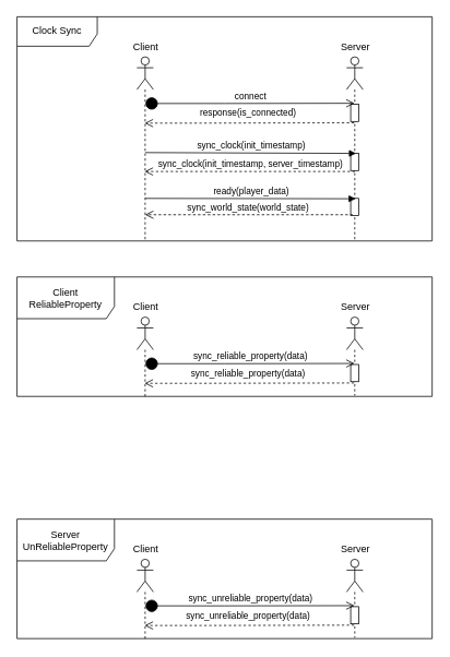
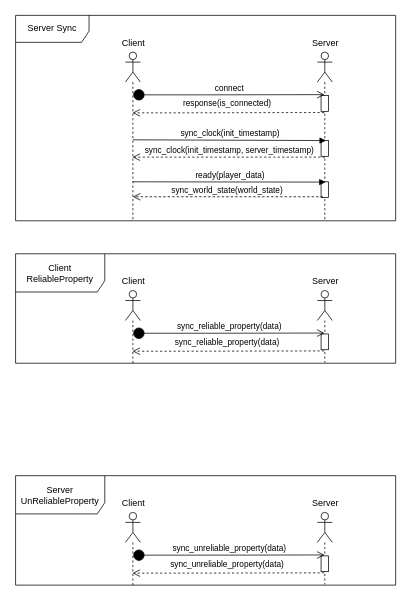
- <mxCell id="2" value="Clock Sync" style="shape=umlFrame;whiteSpace=wrap;html=1;width=98;height=36;" vertex="1" parent="1"><mxGeometry width="507" height="274" as="geometry" x="20" y="20" /></mxCell>
+ <mxCell id="2" value="Server Sync" style="shape=umlFrame;whiteSpace=wrap;html=1;width=98;height=36;" vertex="1" parent="1"><mxGeometry width="507" height="274" as="geometry" x="20" y="20" /></mxCell>
